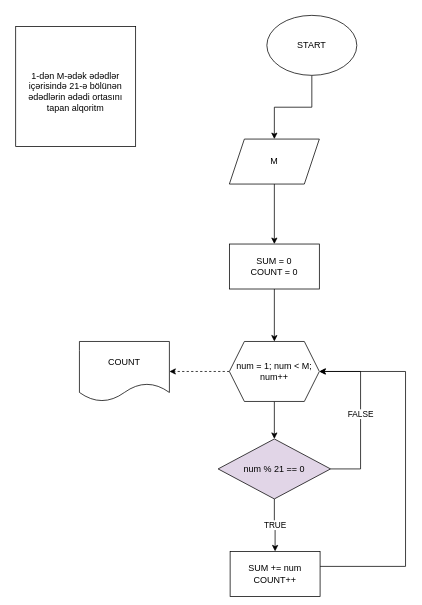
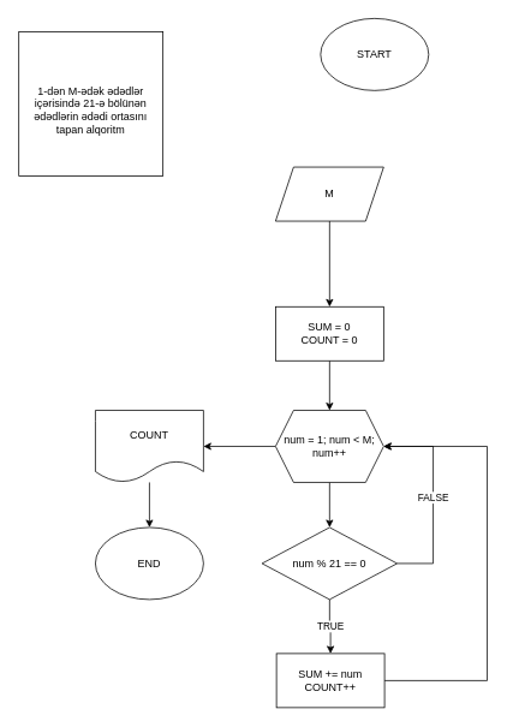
- <mxCell id="2" value="" style="edgeStyle=orthogonalEdgeStyle;rounded=0;orthogonalLoop=1;jettySize=auto;html=1;" edge="1" parent="1" source="3" target="6"><mxGeometry relative="1" as="geometry" /></mxCell>
- <mxCell id="8" value="SUM = 0&lt;br&gt;COUNT = 0" style="whiteSpace=wrap;html=1;" vertex="1" parent="1"><mxGeometry x="305" y="325" width="120" height="60" as="geometry" /></mxCell>
+ <mxCell id="8" value="SUM = 0&lt;br&gt;COUNT = 0" style="whiteSpace=wrap;html=1;" vertex="1" parent="1"><mxGeometry x="305" y="340" width="120" height="60" as="geometry" /></mxCell>
- <mxCell id="10" value="" style="edgeStyle=orthogonalEdgeStyle;rounded=0;orthogonalLoop=1;jettySize=auto;html=1;dashed=1;" edge="1" parent="1" source="11" target="18"><mxGeometry relative="1" as="geometry" /></mxCell>
+ <mxCell id="10" value="" style="edgeStyle=orthogonalEdgeStyle;rounded=0;orthogonalLoop=1;jettySize=auto;html=1;" edge="1" parent="1" source="11" target="18"><mxGeometry relative="1" as="geometry" /></mxCell>
+ <mxCell id="17" value="" style="edgeStyle=orthogonalEdgeStyle;rounded=0;orthogonalLoop=1;jettySize=auto;html=1;" edge="1" parent="1" source="18" target="19"><mxGeometry relative="1" as="geometry" /></mxCell>
+ <mxCell id="19" value="END" style="ellipse;whiteSpace=wrap;html=1;" vertex="1" parent="1"><mxGeometry x="105" y="585" width="120" height="80" as="geometry" /></mxCell>
- <mxCell id="14" value="num % 21 == 0" style="rhombus;whiteSpace=wrap;html=1;fillColor=#e1d5e7;" vertex="1" parent="1"><mxGeometry x="290" y="585" width="150" height="80" as="geometry" /></mxCell>
+ <mxCell id="14" value="num % 21 == 0" style="rhombus;whiteSpace=wrap;html=1;" vertex="1" parent="1"><mxGeometry x="290" y="585" width="150" height="80" as="geometry" /></mxCell>
- <mxCell id="16" value="SUM += num&lt;br&gt;COUNT++" style="whiteSpace=wrap;html=1;" vertex="1" parent="1"><mxGeometry x="306" y="735" width="120" height="60" as="geometry" /></mxCell>
+ <mxCell id="16" value="SUM += num&lt;br&gt;COUNT++" style="whiteSpace=wrap;html=1;" vertex="1" parent="1"><mxGeometry x="306" y="725" width="120" height="60" as="geometry" /></mxCell>
